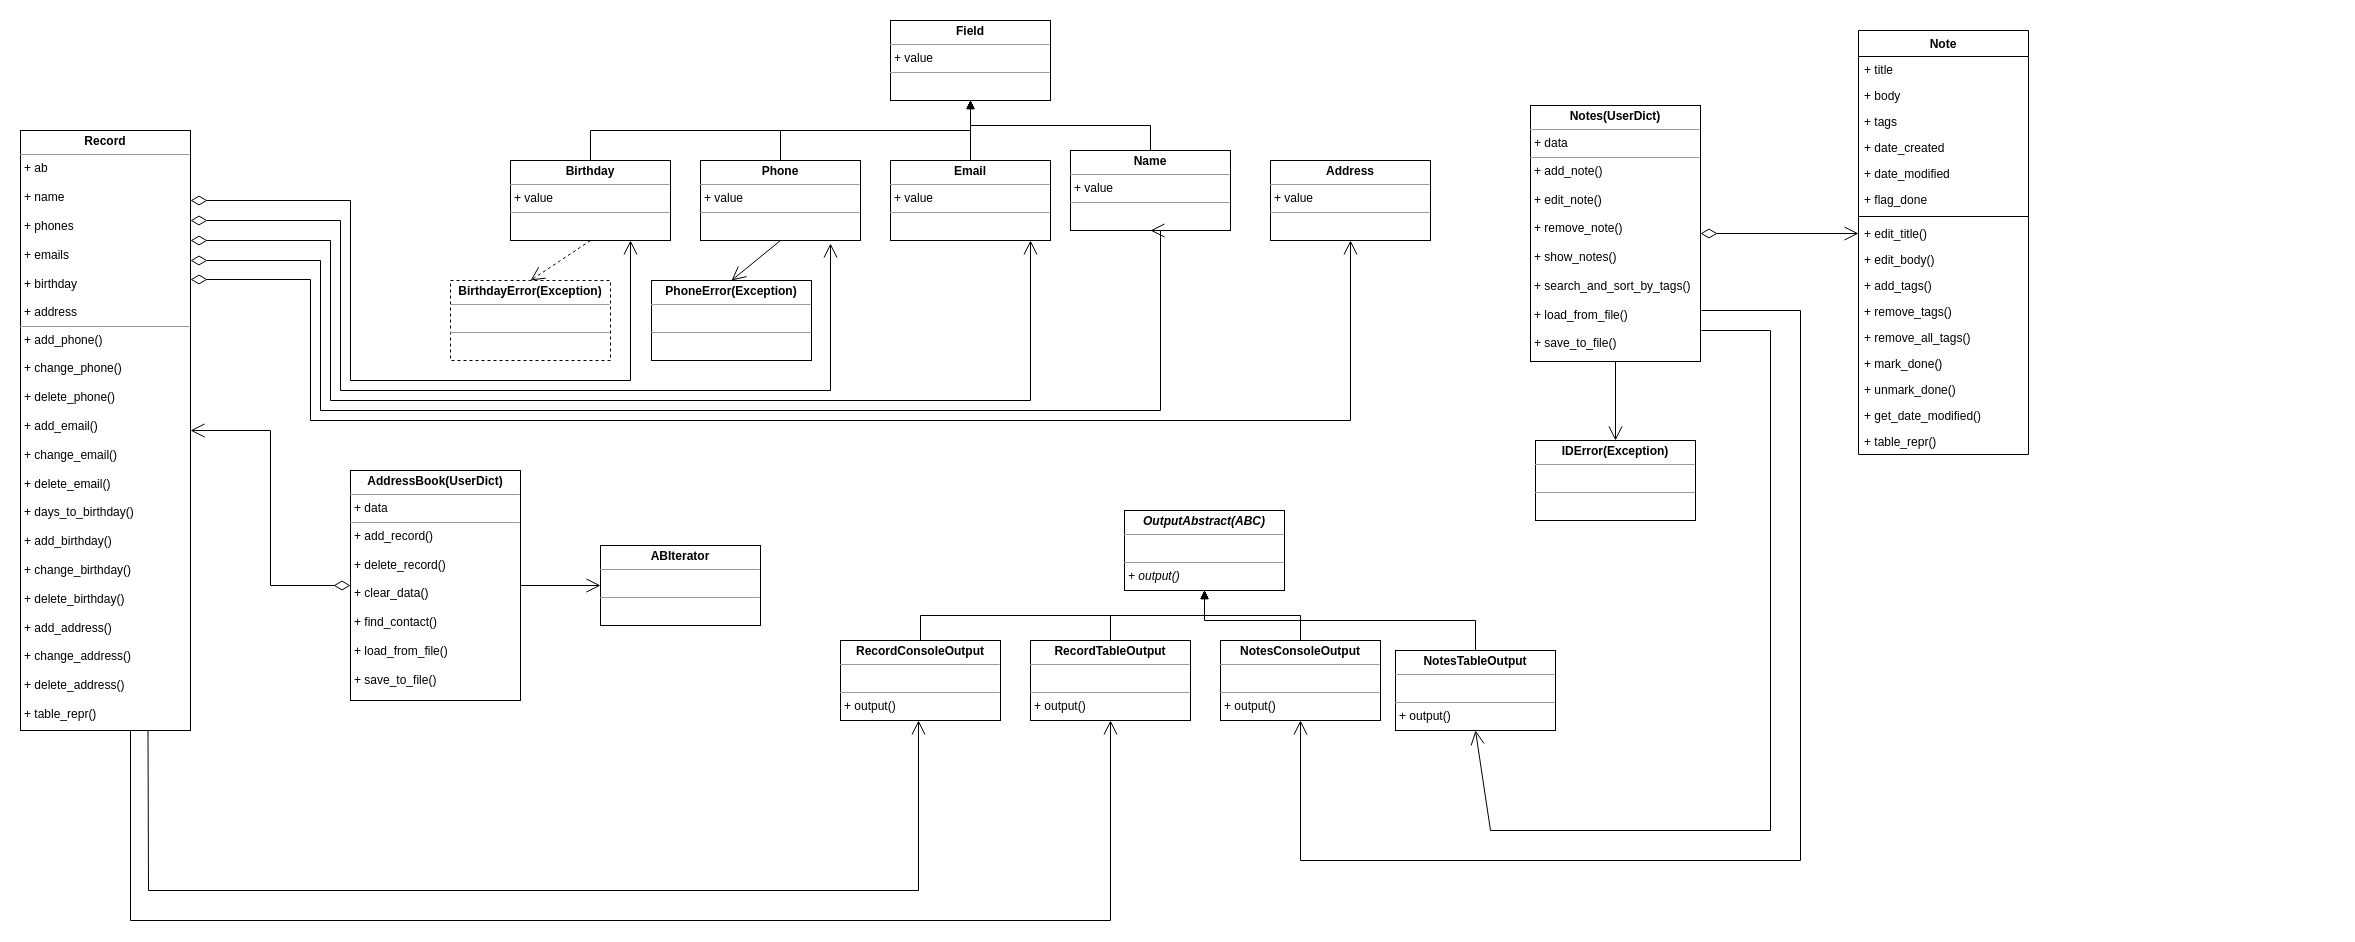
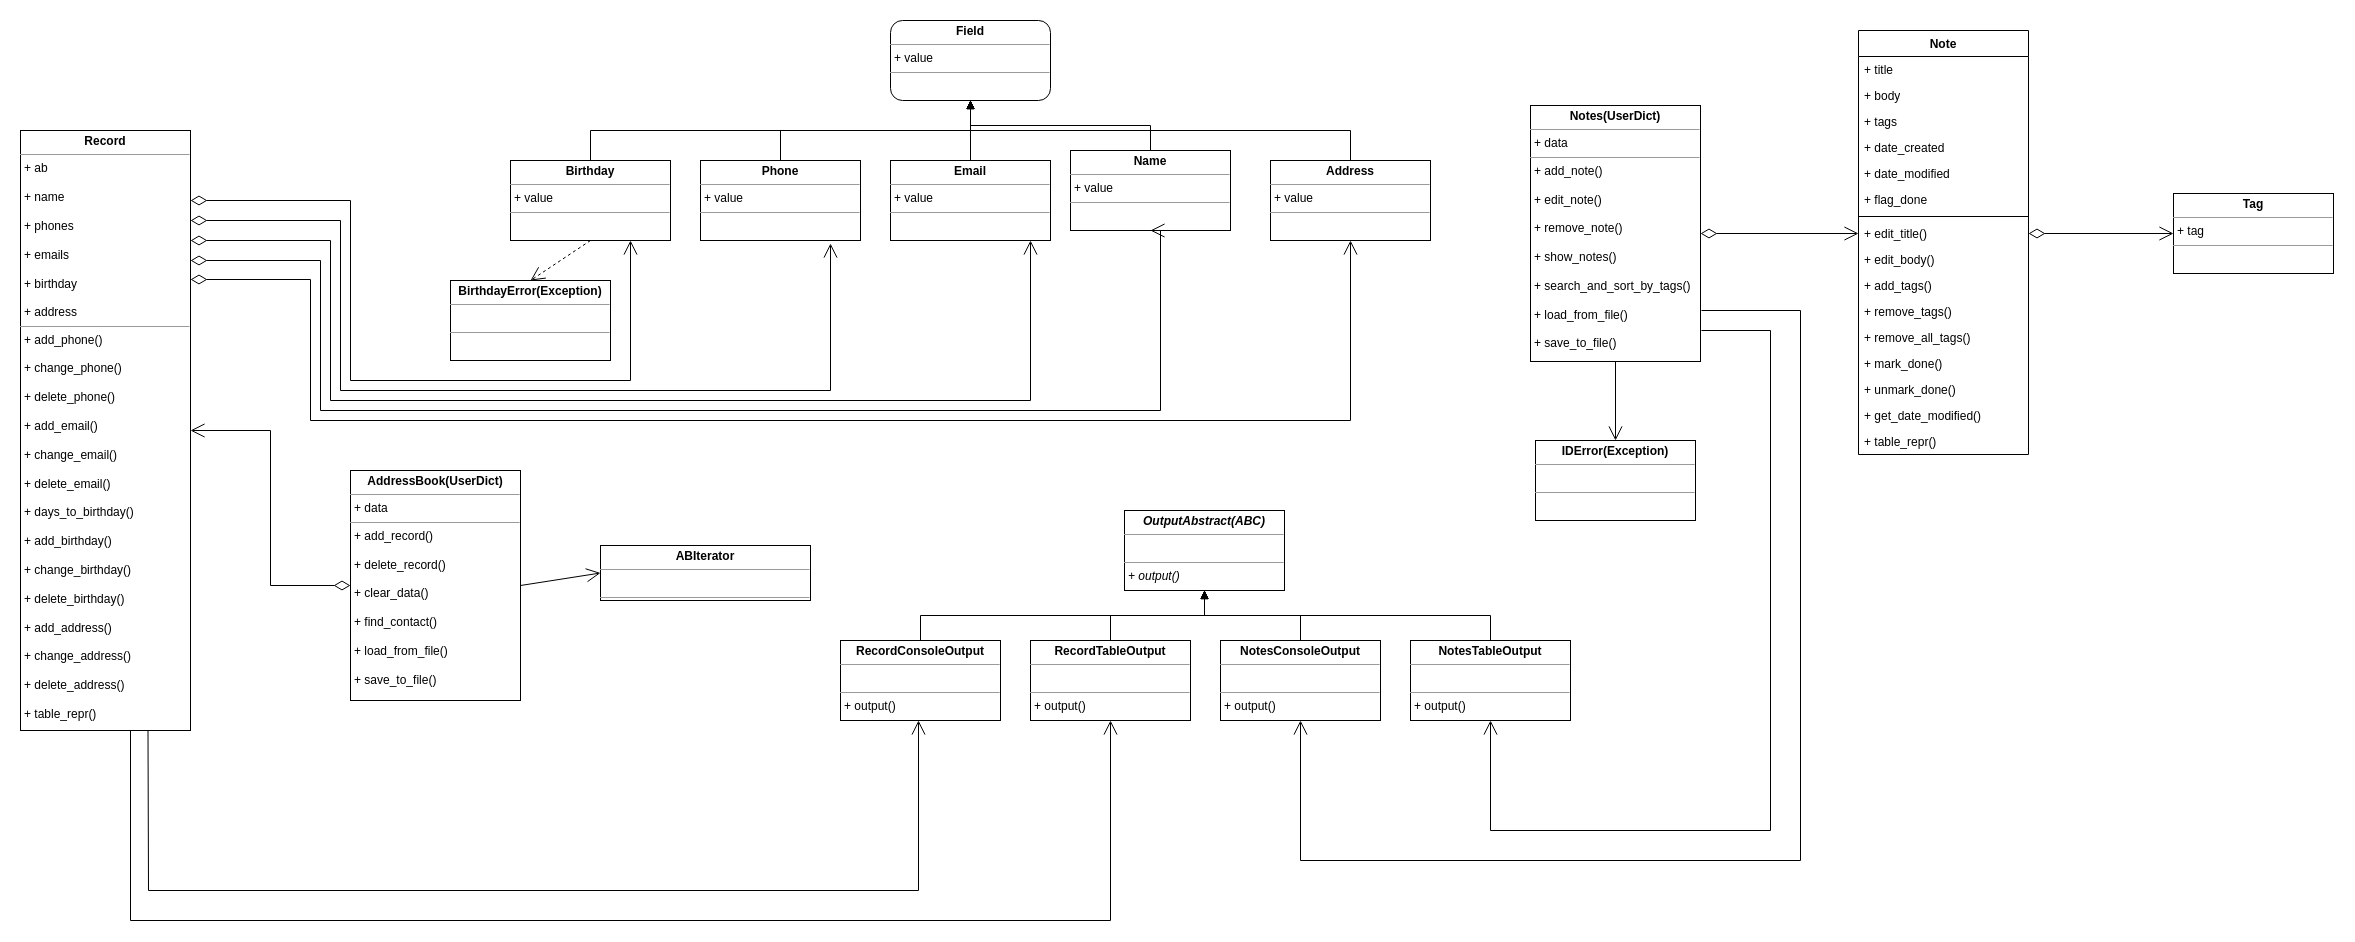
- <mxCell id="25" value="&lt;p style=&quot;margin:0px;margin-top:4px;text-align:center;&quot;&gt;&lt;b&gt;Field&lt;/b&gt;&lt;/p&gt;&lt;hr size=&quot;1&quot;&gt;&lt;p style=&quot;margin:0px;margin-left:4px;&quot;&gt;+ value&lt;/p&gt;&lt;hr size=&quot;1&quot;&gt;&lt;p style=&quot;margin:0px;margin-left:4px;&quot;&gt;&lt;br&gt;&lt;/p&gt;" style="verticalAlign=top;align=left;overflow=fill;fontSize=12;fontFamily=Helvetica;html=1;whiteSpace=wrap;" parent="1" vertex="1"><mxGeometry x="890" y="20" width="160" height="80" as="geometry" /></mxCell>
+ <mxCell id="25" value="&lt;p style=&quot;margin:0px;margin-top:4px;text-align:center;&quot;&gt;&lt;b&gt;Field&lt;/b&gt;&lt;/p&gt;&lt;hr size=&quot;1&quot;&gt;&lt;p style=&quot;margin:0px;margin-left:4px;&quot;&gt;+ value&lt;/p&gt;&lt;hr size=&quot;1&quot;&gt;&lt;p style=&quot;margin:0px;margin-left:4px;&quot;&gt;&lt;br&gt;&lt;/p&gt;" style="verticalAlign=top;align=left;overflow=fill;fontSize=12;fontFamily=Helvetica;html=1;whiteSpace=wrap;rounded=1;" parent="1" vertex="1"><mxGeometry x="890" y="20" width="160" height="80" as="geometry" /></mxCell>
+ <mxCell id="37" value="" style="endArrow=block;endFill=1;html=1;edgeStyle=orthogonalEdgeStyle;align=left;verticalAlign=top;rounded=0;entryX=0.5;entryY=1;entryDx=0;entryDy=0;exitX=0.5;exitY=0;exitDx=0;exitDy=0;" parent="1" source="30" target="25" edge="1"><mxGeometry x="-1" relative="1" as="geometry"><mxPoint x="1349.5" y="130" as="sourcePoint" /><mxPoint x="1349.5" y="70" as="targetPoint" /></mxGeometry></mxCell>
+ <mxCell id="48" value="" style="endArrow=open;html=1;endSize=12;startArrow=diamondThin;startSize=14;startFill=0;edgeStyle=orthogonalEdgeStyle;align=left;verticalAlign=bottom;rounded=0;entryX=0;entryY=0.5;entryDx=0;entryDy=0;exitX=1;exitY=0.5;exitDx=0;exitDy=0;" parent="1" source="10" target="19" edge="1"><mxGeometry x="-1" y="3" relative="1" as="geometry"><mxPoint x="2120" y="285" as="sourcePoint" /><mxPoint x="2218" y="228.5" as="targetPoint" /></mxGeometry></mxCell>
+ <mxCell id="19" value="&lt;p style=&quot;margin:0px;margin-top:4px;text-align:center;&quot;&gt;&lt;b&gt;Tag&lt;/b&gt;&lt;/p&gt;&lt;hr size=&quot;1&quot;&gt;&lt;p style=&quot;margin:0px;margin-left:4px;&quot;&gt;+ tag&lt;/p&gt;&lt;hr size=&quot;1&quot;&gt;&lt;p style=&quot;margin:0px;margin-left:4px;&quot;&gt;&lt;br&gt;&lt;/p&gt;" style="verticalAlign=top;align=left;overflow=fill;fontSize=12;fontFamily=Helvetica;html=1;whiteSpace=wrap;" parent="1" vertex="1"><mxGeometry x="2173" y="193" width="160" height="80" as="geometry" /></mxCell>
- <mxCell id="45" value="" style="endArrow=open;endFill=1;endSize=12;html=1;rounded=0;entryX=0.5;entryY=0;entryDx=0;entryDy=0;exitX=0.5;exitY=1;exitDx=0;exitDy=0;" parent="1" source="27" target="24" edge="1"><mxGeometry width="160" relative="1" as="geometry"><mxPoint x="651" y="260" as="sourcePoint" /><mxPoint x="731" y="260" as="targetPoint" /></mxGeometry></mxCell>
- <mxCell id="23" value="&lt;p style=&quot;margin:0px;margin-top:4px;text-align:center;&quot;&gt;&lt;b&gt;BirthdayError(Exception)&lt;/b&gt;&lt;/p&gt;&lt;hr size=&quot;1&quot;&gt;&lt;p style=&quot;margin:0px;margin-left:4px;&quot;&gt;&lt;br&gt;&lt;/p&gt;&lt;hr size=&quot;1&quot;&gt;&lt;p style=&quot;margin:0px;margin-left:4px;&quot;&gt;&lt;br&gt;&lt;/p&gt;" style="verticalAlign=top;align=left;overflow=fill;fontSize=12;fontFamily=Helvetica;html=1;whiteSpace=wrap;dashed=1;" parent="1" vertex="1"><mxGeometry x="450" y="280" width="160" height="80" as="geometry" /></mxCell>
+ <mxCell id="23" value="&lt;p style=&quot;margin:0px;margin-top:4px;text-align:center;&quot;&gt;&lt;b&gt;BirthdayError(Exception)&lt;/b&gt;&lt;/p&gt;&lt;hr size=&quot;1&quot;&gt;&lt;p style=&quot;margin:0px;margin-left:4px;&quot;&gt;&lt;br&gt;&lt;/p&gt;&lt;hr size=&quot;1&quot;&gt;&lt;p style=&quot;margin:0px;margin-left:4px;&quot;&gt;&lt;br&gt;&lt;/p&gt;" style="verticalAlign=top;align=left;overflow=fill;fontSize=12;fontFamily=Helvetica;html=1;whiteSpace=wrap;" parent="1" vertex="1"><mxGeometry x="450" y="280" width="160" height="80" as="geometry" /></mxCell>
- <mxCell id="24" value="&lt;p style=&quot;margin:0px;margin-top:4px;text-align:center;&quot;&gt;&lt;b&gt;PhoneError(Exception)&lt;/b&gt;&lt;/p&gt;&lt;hr size=&quot;1&quot;&gt;&lt;p style=&quot;margin:0px;margin-left:4px;&quot;&gt;&lt;br&gt;&lt;/p&gt;&lt;hr size=&quot;1&quot;&gt;&lt;p style=&quot;margin:0px;margin-left:4px;&quot;&gt;&lt;br&gt;&lt;/p&gt;" style="verticalAlign=top;align=left;overflow=fill;fontSize=12;fontFamily=Helvetica;html=1;whiteSpace=wrap;" parent="1" vertex="1"><mxGeometry x="651" y="280" width="160" height="80" as="geometry" /></mxCell>
- <mxCell id="22" value="&lt;p style=&quot;margin:0px;margin-top:4px;text-align:center;&quot;&gt;&lt;b&gt;ABIterator&lt;/b&gt;&lt;/p&gt;&lt;hr size=&quot;1&quot;&gt;&lt;p style=&quot;margin:0px;margin-left:4px;&quot;&gt;&lt;br&gt;&lt;/p&gt;&lt;hr size=&quot;1&quot;&gt;&lt;p style=&quot;margin:0px;margin-left:4px;&quot;&gt;&lt;br&gt;&lt;/p&gt;" style="verticalAlign=top;align=left;overflow=fill;fontSize=12;fontFamily=Helvetica;html=1;whiteSpace=wrap;" parent="1" vertex="1"><mxGeometry x="600" y="545" width="160" height="80" as="geometry" /></mxCell>
+ <mxCell id="22" value="&lt;p style=&quot;margin:0px;margin-top:4px;text-align:center;&quot;&gt;&lt;b&gt;ABIterator&lt;/b&gt;&lt;/p&gt;&lt;hr size=&quot;1&quot;&gt;&lt;p style=&quot;margin:0px;margin-left:4px;&quot;&gt;&lt;br&gt;&lt;/p&gt;&lt;hr size=&quot;1&quot;&gt;&lt;p style=&quot;margin:0px;margin-left:4px;&quot;&gt;&lt;br&gt;&lt;/p&gt;" style="verticalAlign=top;align=left;overflow=fill;fontSize=12;fontFamily=Helvetica;html=1;whiteSpace=wrap;" parent="1" vertex="1"><mxGeometry x="600" y="545" width="210" height="55" as="geometry" /></mxCell>
- <mxCell id="54" value="&lt;p style=&quot;margin:0px;margin-top:4px;text-align:center;&quot;&gt;&lt;b&gt;NotesTableOutput&lt;/b&gt;&lt;br&gt;&lt;/p&gt;&lt;hr size=&quot;1&quot;&gt;&lt;p style=&quot;margin:0px;margin-left:4px;&quot;&gt;&lt;br&gt;&lt;/p&gt;&lt;hr size=&quot;1&quot;&gt;&lt;p style=&quot;margin:0px;margin-left:4px;&quot;&gt;+ output()&lt;br&gt;&lt;/p&gt;" style="verticalAlign=top;align=left;overflow=fill;fontSize=12;fontFamily=Helvetica;html=1;whiteSpace=wrap;" vertex="1" parent="1"><mxGeometry x="1395" y="650" width="160" height="80" as="geometry" /></mxCell>
+ <mxCell id="54" value="&lt;p style=&quot;margin:0px;margin-top:4px;text-align:center;&quot;&gt;&lt;b&gt;NotesTableOutput&lt;/b&gt;&lt;br&gt;&lt;/p&gt;&lt;hr size=&quot;1&quot;&gt;&lt;p style=&quot;margin:0px;margin-left:4px;&quot;&gt;&lt;br&gt;&lt;/p&gt;&lt;hr size=&quot;1&quot;&gt;&lt;p style=&quot;margin:0px;margin-left:4px;&quot;&gt;+ output()&lt;br&gt;&lt;/p&gt;" style="verticalAlign=top;align=left;overflow=fill;fontSize=12;fontFamily=Helvetica;html=1;whiteSpace=wrap;" vertex="1" parent="1"><mxGeometry x="1410" y="640" width="160" height="80" as="geometry" /></mxCell>
